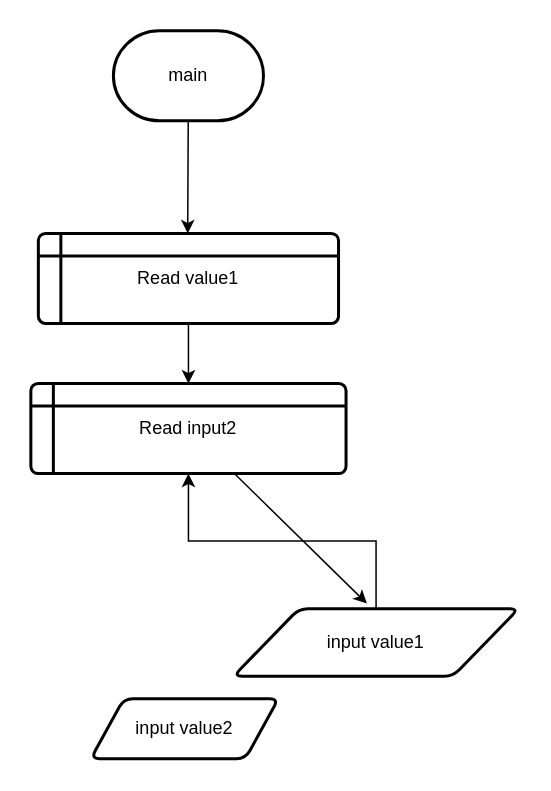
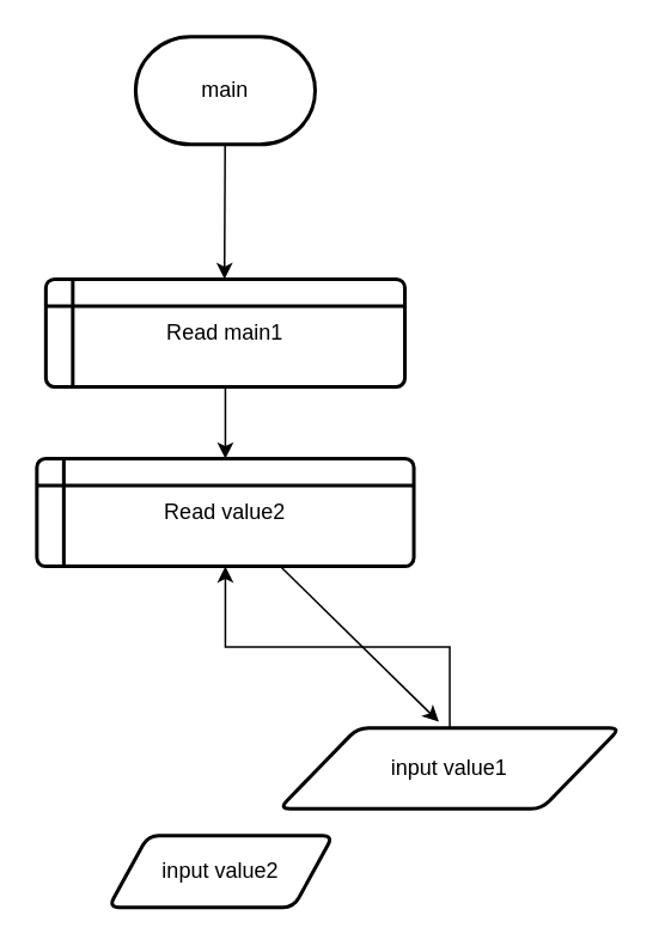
- <mxCell id="7" value="Read value1" style="shape=internalStorage;whiteSpace=wrap;html=1;dx=15;dy=15;rounded=1;arcSize=8;strokeWidth=2;" vertex="1" parent="1"><mxGeometry x="25" y="155" width="200" height="60" as="geometry" /></mxCell>
+ <mxCell id="7" value="Read main1" style="shape=internalStorage;whiteSpace=wrap;html=1;dx=15;dy=15;rounded=1;arcSize=8;strokeWidth=2;" vertex="1" parent="1"><mxGeometry x="25" y="155" width="200" height="60" as="geometry" /></mxCell>
- <mxCell id="5" value="Read input2" style="shape=internalStorage;whiteSpace=wrap;html=1;dx=15;dy=15;rounded=1;arcSize=8;strokeWidth=2;" vertex="1" parent="1"><mxGeometry x="20" y="255" width="210" height="60" as="geometry" /></mxCell>
+ <mxCell id="5" value="Read value2" style="shape=internalStorage;whiteSpace=wrap;html=1;dx=15;dy=15;rounded=1;arcSize=8;strokeWidth=2;" vertex="1" parent="1"><mxGeometry x="20" y="255" width="210" height="60" as="geometry" /></mxCell>
